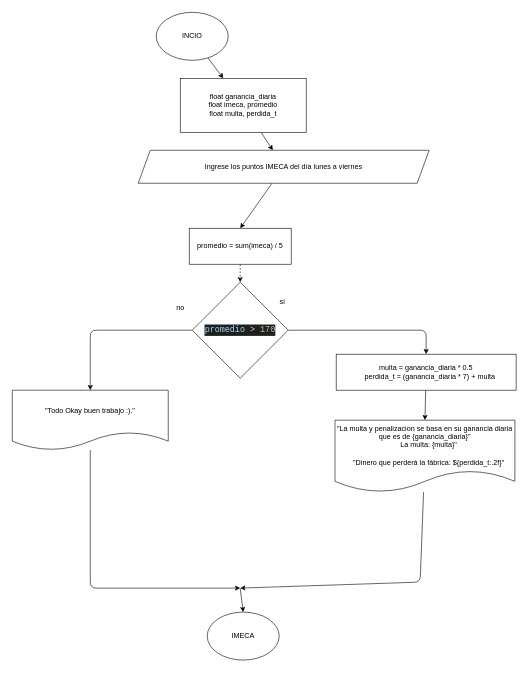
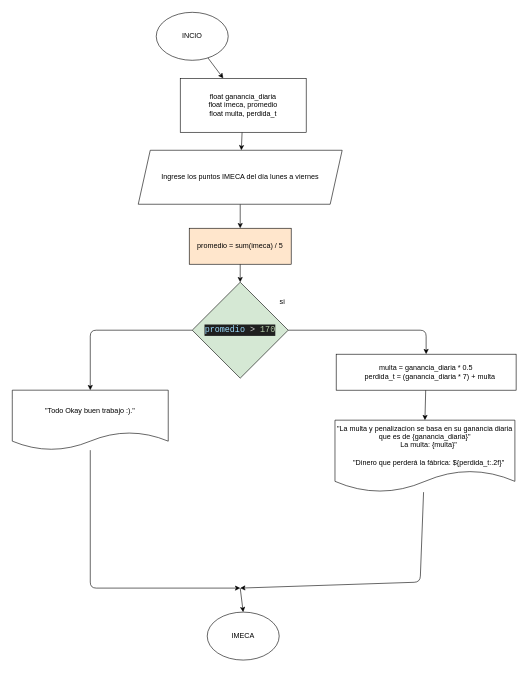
- <mxCell id="7" value="Ingrese los puntos IMECA del día lunes a viernes" style="shape=parallelogram;perimeter=parallelogramPerimeter;whiteSpace=wrap;fixedSize=1;" vertex="1" parent="1"><mxGeometry x="230" y="250" width="485" height="55" as="geometry" /></mxCell>
+ <mxCell id="7" value="Ingrese los puntos IMECA del día lunes a viernes" style="shape=parallelogram;perimeter=parallelogramPerimeter;whiteSpace=wrap;fixedSize=1;" vertex="1" parent="1"><mxGeometry x="230" y="250" width="340" height="90" as="geometry" /></mxCell>
- <mxCell id="9" value="promedio = sum(imeca) / 5" style="rounded=0;whiteSpace=wrap;" vertex="1" parent="1"><mxGeometry x="315" y="380" width="170" height="60" as="geometry" /></mxCell>
+ <mxCell id="9" value="promedio = sum(imeca) / 5" style="rounded=0;whiteSpace=wrap;fillColor=#ffe6cc;" vertex="1" parent="1"><mxGeometry x="315" y="380" width="170" height="60" as="geometry" /></mxCell>
- <mxCell id="8" style="edgeStyle=none;html=1;entryX=0.5;entryY=0;entryDx=0;entryDy=0;dashed=1;" edge="1" parent="1" source="9" target="12"><mxGeometry relative="1" as="geometry" /></mxCell>
+ <mxCell id="8" style="edgeStyle=none;html=1;entryX=0.5;entryY=0;entryDx=0;entryDy=0;" edge="1" parent="1" source="9" target="12"><mxGeometry relative="1" as="geometry" /></mxCell>
- <mxCell id="18" value="no" style="text;html=1;align=center;verticalAlign=middle;resizable=0;points=[];autosize=1;strokeColor=none;fillColor=none;" vertex="1" parent="1"><mxGeometry x="280" y="498" width="40" height="30" as="geometry" /></mxCell>
- <mxCell id="12" value="&lt;div style=&quot;color: rgb(204, 204, 204); background-color: rgb(31, 31, 31); font-family: Consolas, &amp;quot;Courier New&amp;quot;, monospace; font-size: 14px; line-height: 19px; white-space: pre;&quot;&gt;&lt;span style=&quot;color: #9cdcfe;&quot;&gt;promedio&lt;/span&gt;&lt;span style=&quot;color: #cccccc;&quot;&gt; &lt;/span&gt;&lt;span style=&quot;color: #d4d4d4;&quot;&gt;&amp;gt;&lt;/span&gt;&lt;span style=&quot;color: #cccccc;&quot;&gt; &lt;/span&gt;&lt;span style=&quot;color: #b5cea8;&quot;&gt;170&lt;/span&gt;&lt;/div&gt;" style="rhombus;whiteSpace=wrap;html=1;" vertex="1" parent="1"><mxGeometry x="320" y="470" width="160" height="160" as="geometry" /></mxCell>
+ <mxCell id="12" value="&lt;div style=&quot;color: rgb(204, 204, 204); background-color: rgb(31, 31, 31); font-family: Consolas, &amp;quot;Courier New&amp;quot;, monospace; font-size: 14px; line-height: 19px; white-space: pre;&quot;&gt;&lt;span style=&quot;color: #9cdcfe;&quot;&gt;promedio&lt;/span&gt;&lt;span style=&quot;color: #cccccc;&quot;&gt; &lt;/span&gt;&lt;span style=&quot;color: #d4d4d4;&quot;&gt;&amp;gt;&lt;/span&gt;&lt;span style=&quot;color: #cccccc;&quot;&gt; &lt;/span&gt;&lt;span style=&quot;color: #b5cea8;&quot;&gt;170&lt;/span&gt;&lt;/div&gt;" style="rhombus;whiteSpace=wrap;html=1;fillColor=#d5e8d4;" vertex="1" parent="1"><mxGeometry x="320" y="470" width="160" height="160" as="geometry" /></mxCell>
